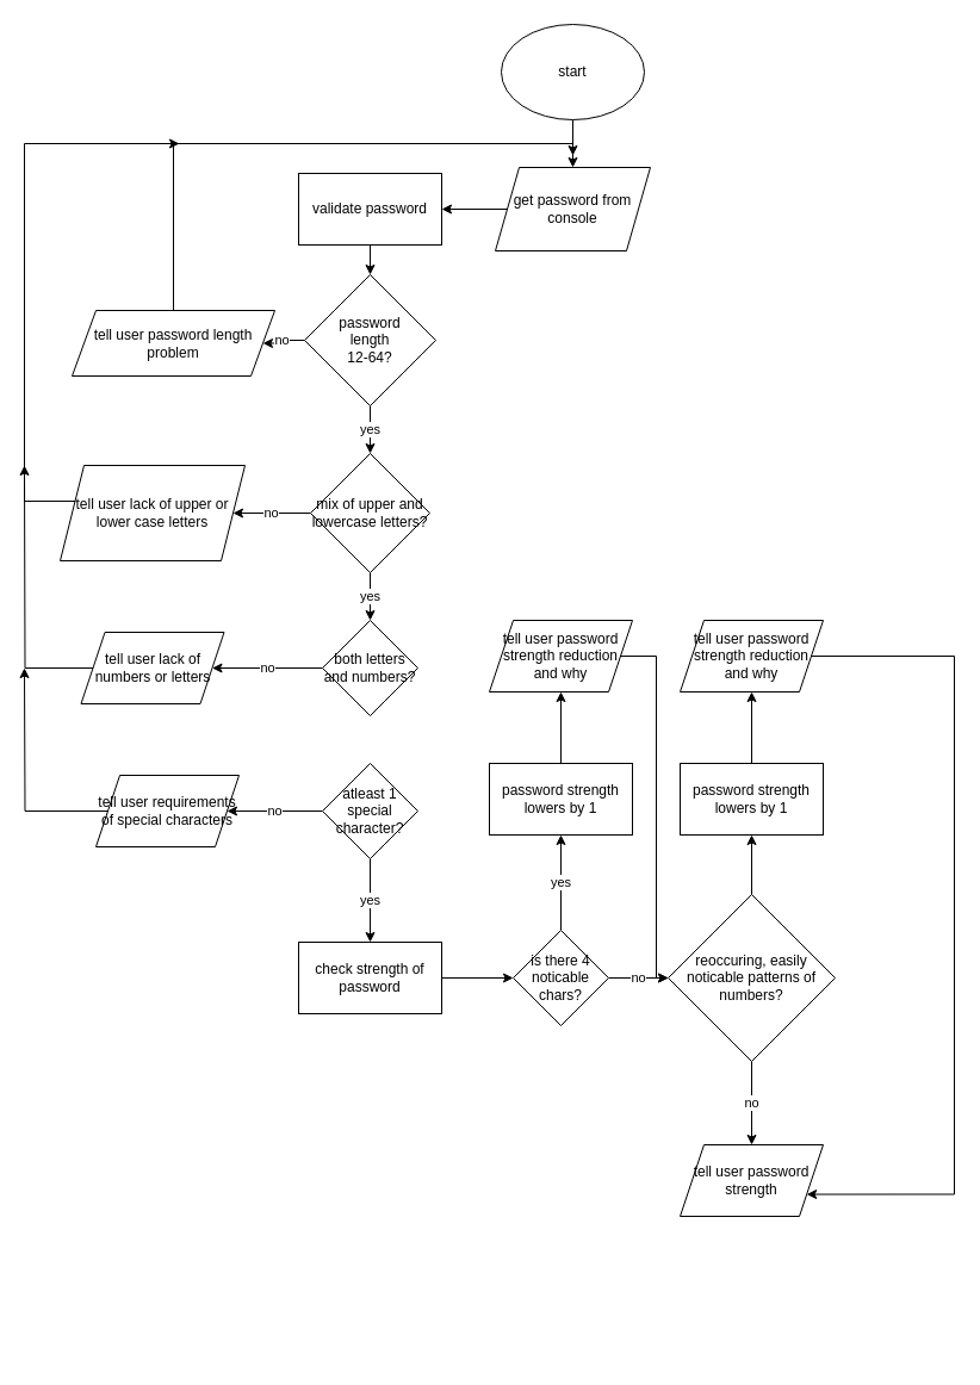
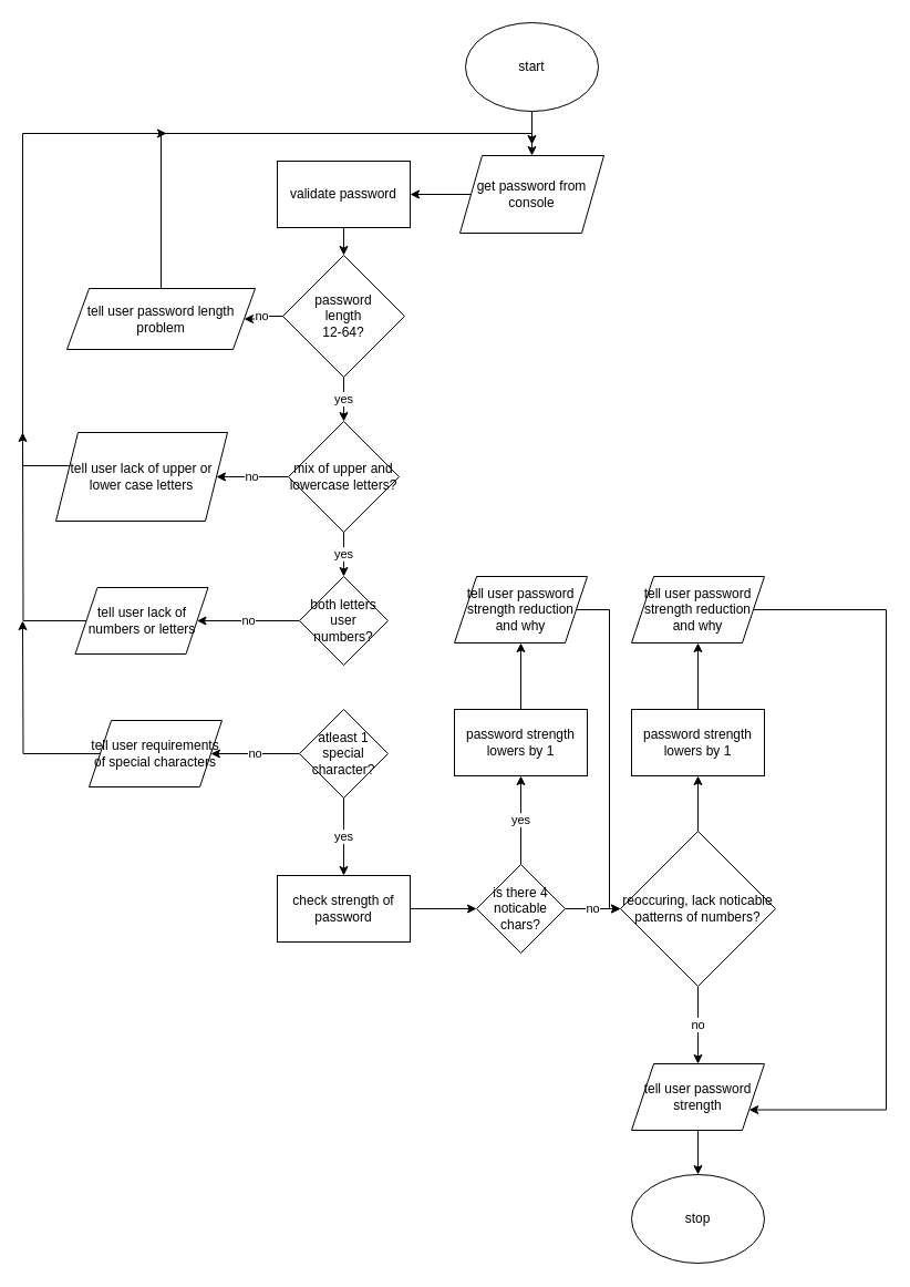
- <mxCell id="19" value="both letters and numbers?" style="rhombus;whiteSpace=wrap;html=1;" vertex="1" parent="1"><mxGeometry x="270" y="520" width="80" height="80" as="geometry" /></mxCell>
+ <mxCell id="19" value="both letters user numbers?" style="rhombus;whiteSpace=wrap;html=1;" vertex="1" parent="1"><mxGeometry x="270" y="520" width="80" height="80" as="geometry" /></mxCell>
- <mxCell id="38" value="reoccuring, easily noticable patterns of numbers?" style="rhombus;whiteSpace=wrap;html=1;" vertex="1" parent="1"><mxGeometry x="560" y="750" width="140" height="140" as="geometry" /></mxCell>
+ <mxCell id="38" value="reoccuring, lack noticable patterns of numbers?" style="rhombus;whiteSpace=wrap;html=1;" vertex="1" parent="1"><mxGeometry x="560" y="750" width="140" height="140" as="geometry" /></mxCell>
+ <mxCell id="39" style="edgeStyle=orthogonalEdgeStyle;rounded=0;orthogonalLoop=1;jettySize=auto;html=1;" edge="1" parent="1" source="40" target="41"><mxGeometry relative="1" as="geometry"><mxPoint x="640" y="1080" as="targetPoint" /></mxGeometry></mxCell>
+ <mxCell id="41" value="stop&lt;br&gt;" style="ellipse;whiteSpace=wrap;html=1;" vertex="1" parent="1"><mxGeometry x="570" y="1060" width="120" height="80" as="geometry" /></mxCell>
